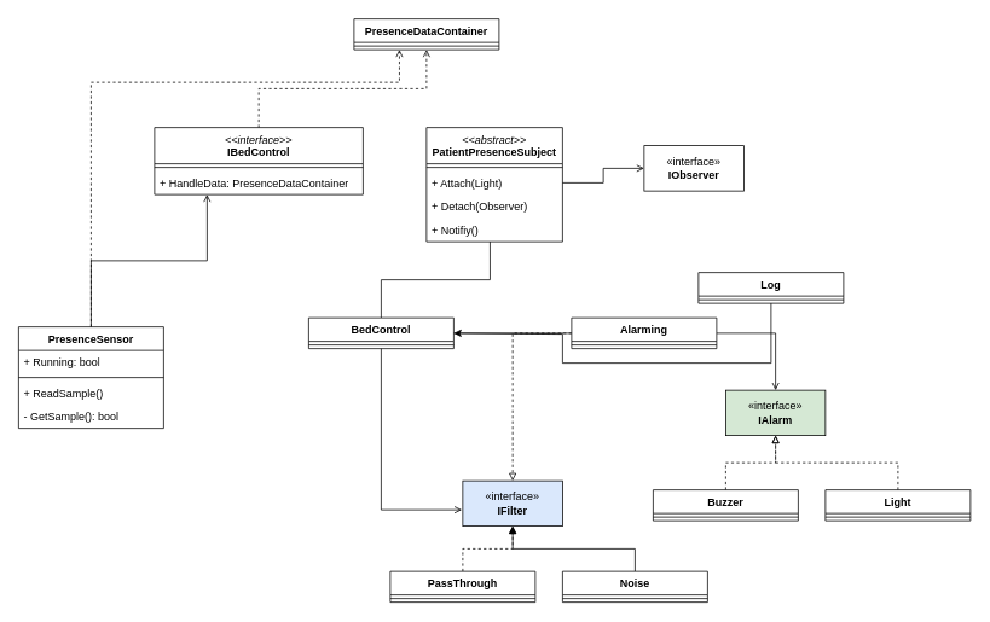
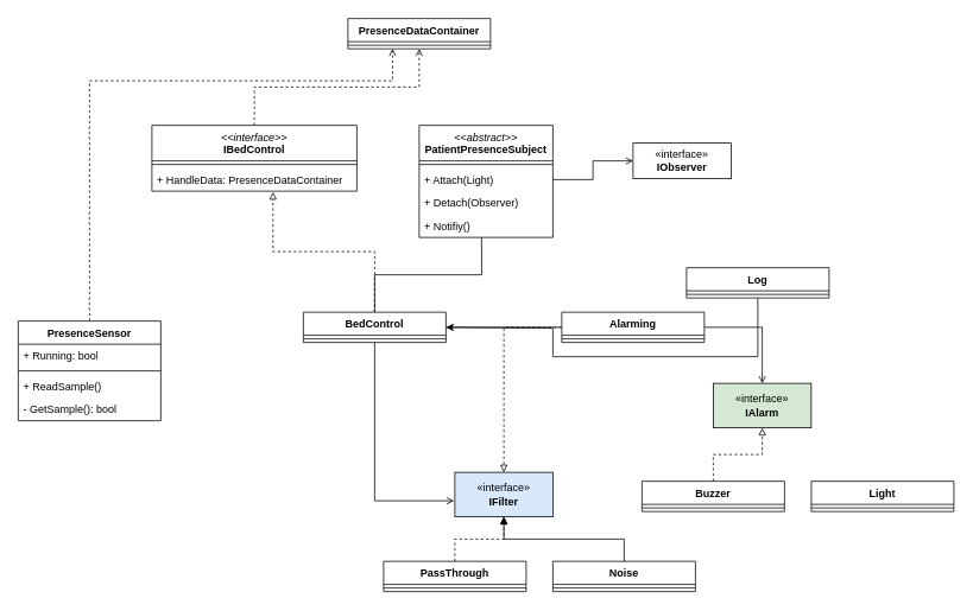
- <mxCell id="44" value="«interface»&lt;br&gt;&lt;b&gt;IObserver&lt;/b&gt;" style="html=1;whiteSpace=wrap;" vertex="1" parent="1"><mxGeometry x="710" y="160" width="110" height="50" as="geometry" /></mxCell>
+ <mxCell id="44" value="«interface»&lt;br&gt;&lt;b&gt;IObserver&lt;/b&gt;" style="html=1;whiteSpace=wrap;" vertex="1" parent="1"><mxGeometry x="710" y="160" width="110" height="40" as="geometry" /></mxCell>
+ <mxCell id="15" style="edgeStyle=orthogonalEdgeStyle;rounded=0;orthogonalLoop=1;jettySize=auto;html=1;exitX=0.5;exitY=0;exitDx=0;exitDy=0;entryX=0.591;entryY=1.038;entryDx=0;entryDy=0;entryPerimeter=0;endArrow=block;endFill=0;dashed=1;" parent="1" source="18" target="12" edge="1"><mxGeometry relative="1" as="geometry" /></mxCell>
- <mxCell id="2" style="edgeStyle=orthogonalEdgeStyle;rounded=0;orthogonalLoop=1;jettySize=auto;html=1;exitX=0.5;exitY=0;exitDx=0;exitDy=0;entryX=0.252;entryY=1;entryDx=0;entryDy=0;entryPerimeter=0;endArrow=open;endFill=0;" parent="1" source="4" target="12" edge="1"><mxGeometry relative="1" as="geometry" /></mxCell>
- <mxCell id="24" style="edgeStyle=orthogonalEdgeStyle;rounded=0;orthogonalLoop=1;jettySize=auto;html=1;exitX=0.5;exitY=0;exitDx=0;exitDy=0;entryX=0.5;entryY=1;entryDx=0;entryDy=0;dashed=1;endArrow=block;endFill=0;" parent="1" source="25" target="20" edge="1"><mxGeometry relative="1" as="geometry" /></mxCell>
